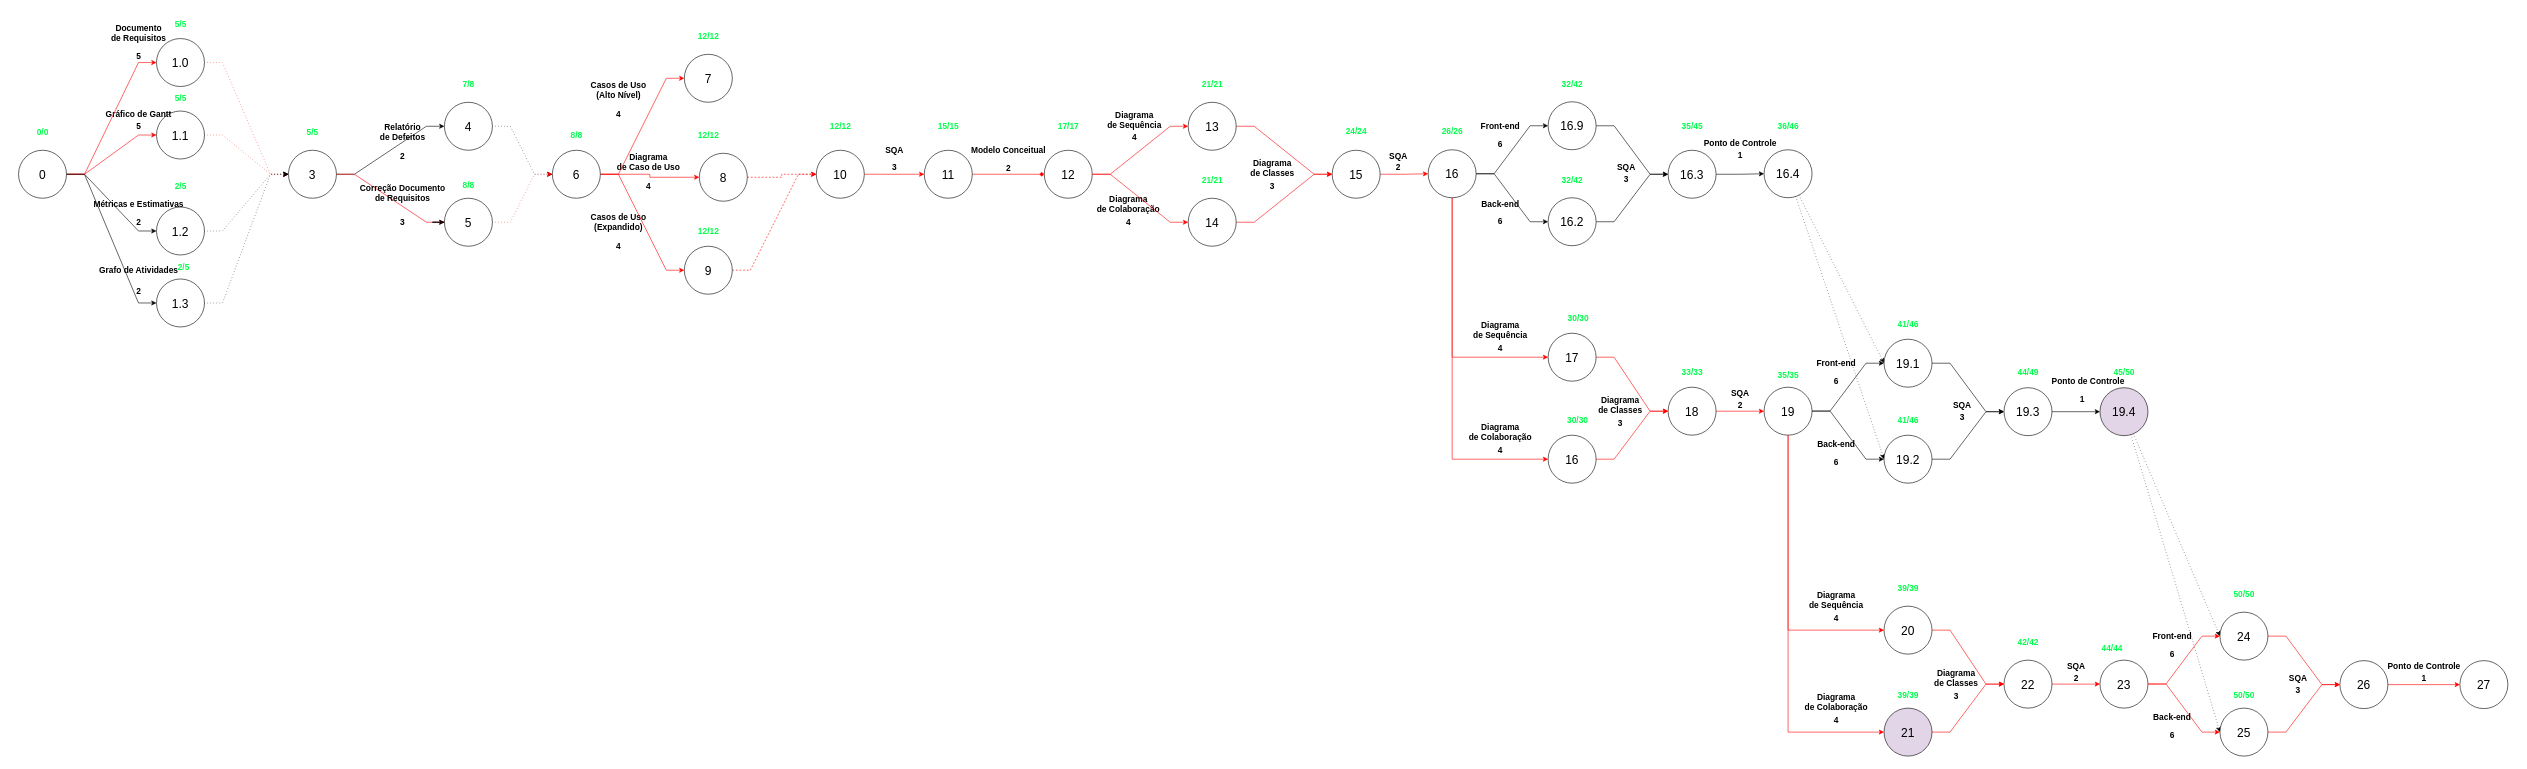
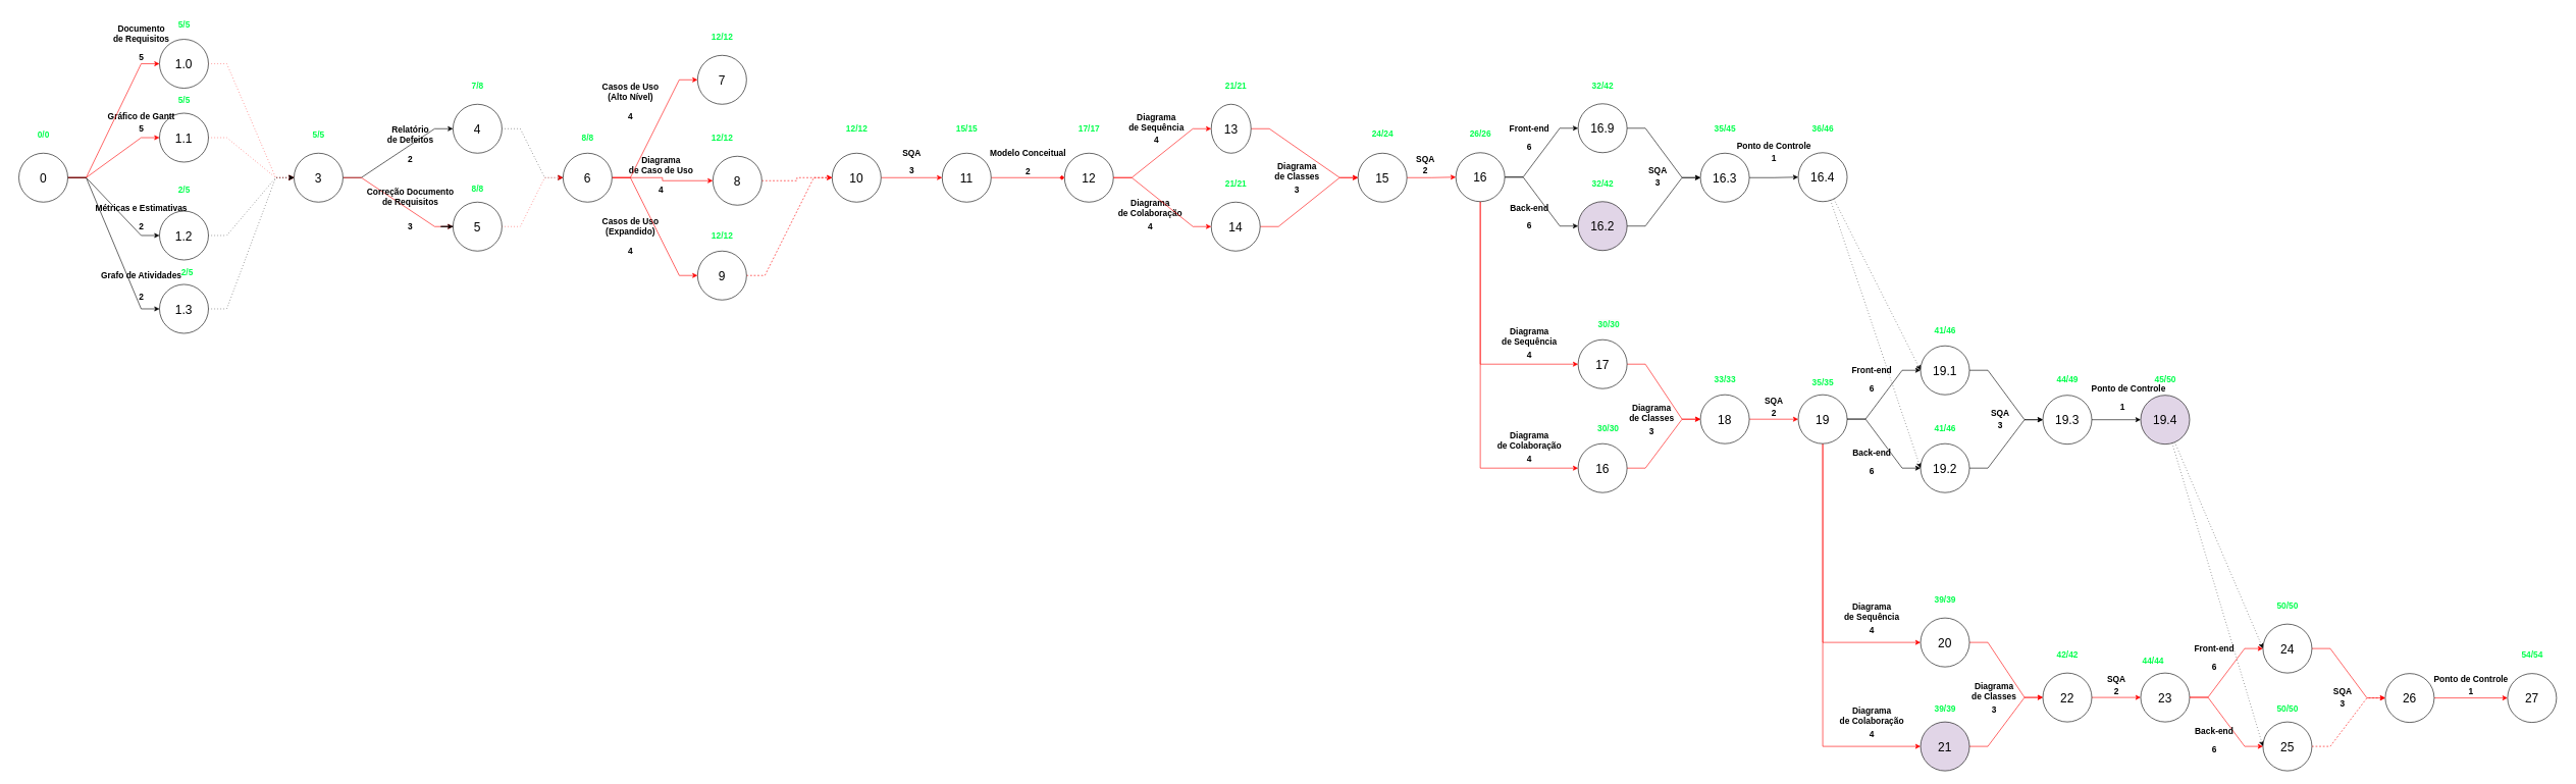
- <mxCell id="26" value="&lt;font style=&quot;font-size: 20px;&quot;&gt;13&lt;/font&gt;" style="ellipse;whiteSpace=wrap;html=1;aspect=fixed;" vertex="1" parent="1"><mxGeometry x="1980" y="170" width="80" height="80" as="geometry" /></mxCell>
+ <mxCell id="26" value="&lt;font style=&quot;font-size: 20px;&quot;&gt;13&lt;/font&gt;" style="ellipse;whiteSpace=wrap;html=1;aspect=fixed;" vertex="1" parent="1"><mxGeometry x="1980" y="170" width="65" height="80" as="geometry" /></mxCell>
- <mxCell id="80" value="&lt;font style=&quot;font-size: 20px;&quot;&gt;16.2&lt;/font&gt;" style="ellipse;whiteSpace=wrap;html=1;aspect=fixed;" vertex="1" parent="1"><mxGeometry x="2580" y="329.17" width="80" height="80" as="geometry" /></mxCell>
+ <mxCell id="80" value="&lt;font style=&quot;font-size: 20px;&quot;&gt;16.2&lt;/font&gt;" style="ellipse;whiteSpace=wrap;html=1;aspect=fixed;fillColor=#e1d5e7;" vertex="1" parent="1"><mxGeometry x="2580" y="329.17" width="80" height="80" as="geometry" /></mxCell>
+ <mxCell id="205" value="54/54" style="text;strokeColor=none;fillColor=none;html=1;fontSize=14;fontStyle=1;verticalAlign=middle;align=center;fontColor=#00FF4C;" vertex="1" parent="1"><mxGeometry x="4090" y="1050" width="100" height="40" as="geometry" /></mxCell>
- <mxCell id="151" style="edgeStyle=entityRelationEdgeStyle;rounded=0;orthogonalLoop=1;jettySize=auto;html=1;entryX=0;entryY=0.5;entryDx=0;entryDy=0;strokeColor=#ff0000;" edge="1" parent="1" source="152" target="154"><mxGeometry relative="1" as="geometry" /></mxCell>
+ <mxCell id="151" style="edgeStyle=entityRelationEdgeStyle;rounded=0;orthogonalLoop=1;jettySize=auto;html=1;entryX=0;entryY=0.5;entryDx=0;entryDy=0;strokeColor=#ff0000;dashed=1;" edge="1" parent="1" source="152" target="154"><mxGeometry relative="1" as="geometry" /></mxCell>
